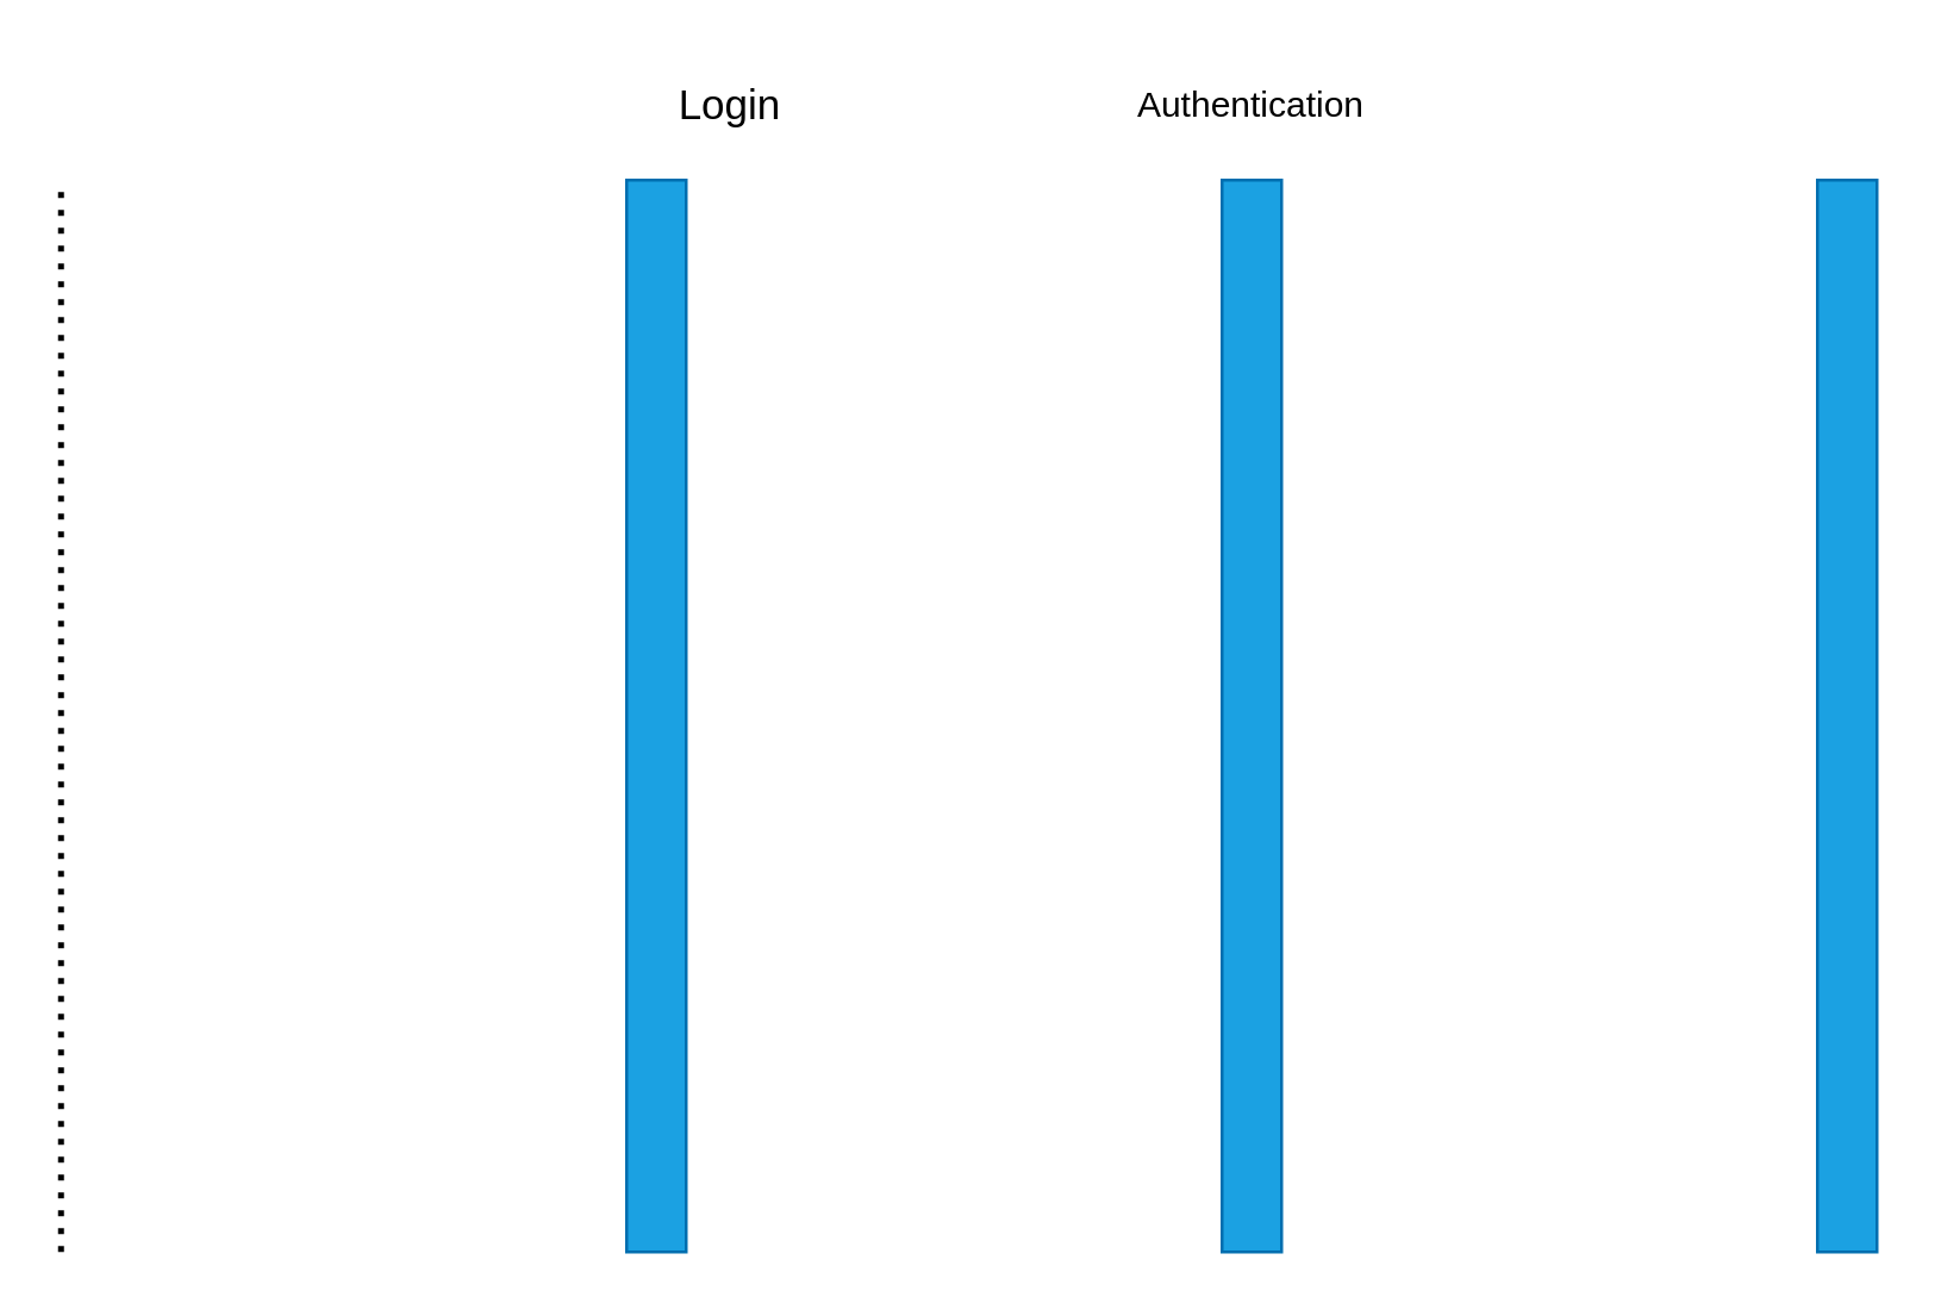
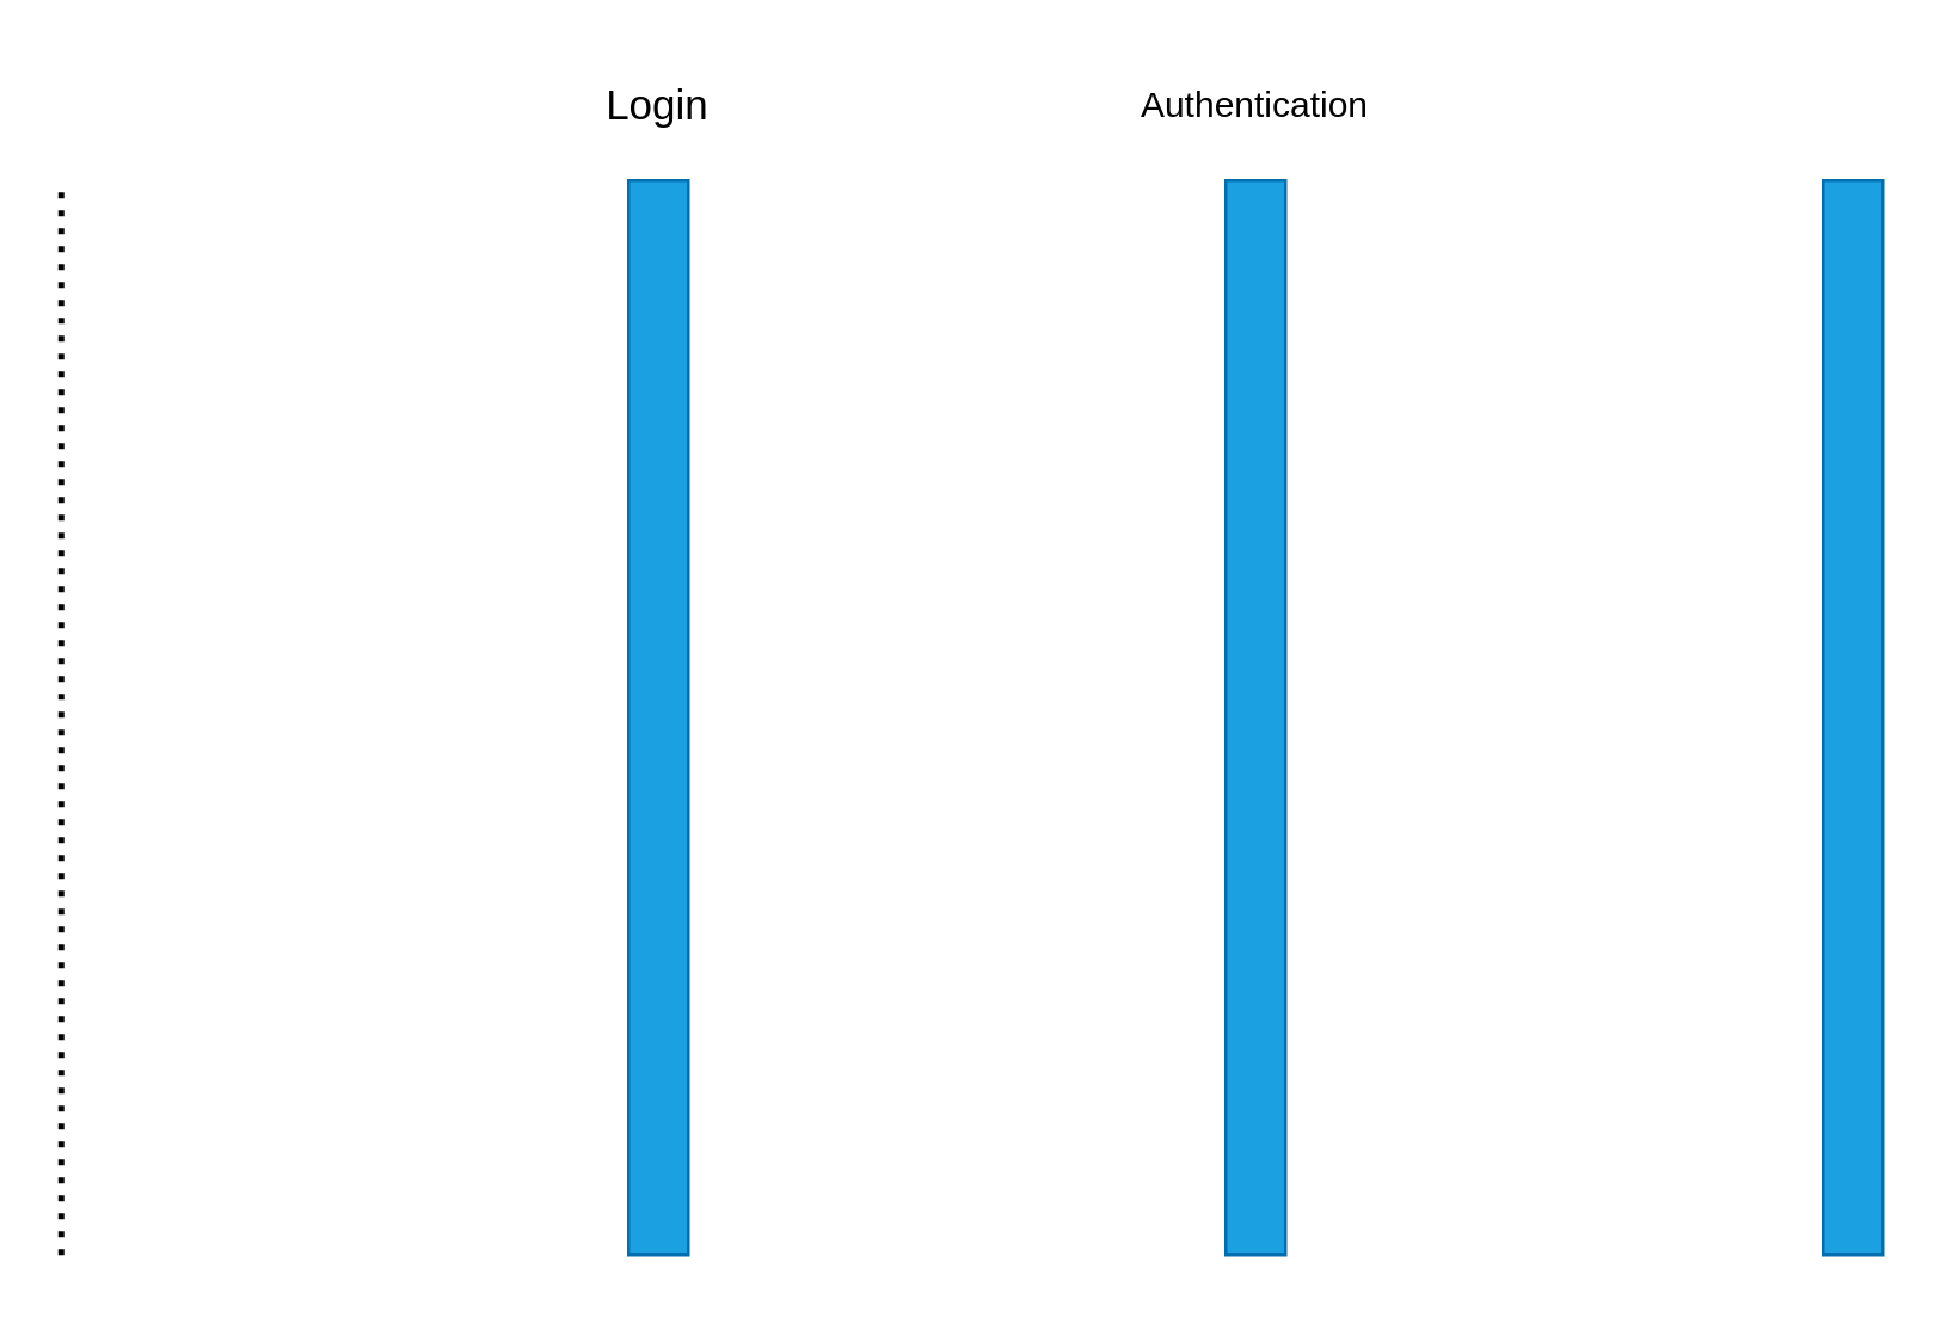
- <mxCell id="4" value="&lt;font style=&quot;font-size: 14px;&quot;&gt;Login&lt;/font&gt;" style="text;html=1;strokeColor=none;fillColor=none;align=center;verticalAlign=middle;whiteSpace=wrap;rounded=0;" vertex="1" parent="1"><mxGeometry x="215" y="20" width="60" height="30" as="geometry" /></mxCell>
+ <mxCell id="4" value="&lt;font style=&quot;font-size: 14px;&quot;&gt;Login&lt;/font&gt;" style="text;html=1;strokeColor=none;fillColor=none;align=center;verticalAlign=middle;whiteSpace=wrap;rounded=0;" vertex="1" parent="1"><mxGeometry x="190" y="20" width="60" height="30" as="geometry" /></mxCell>
